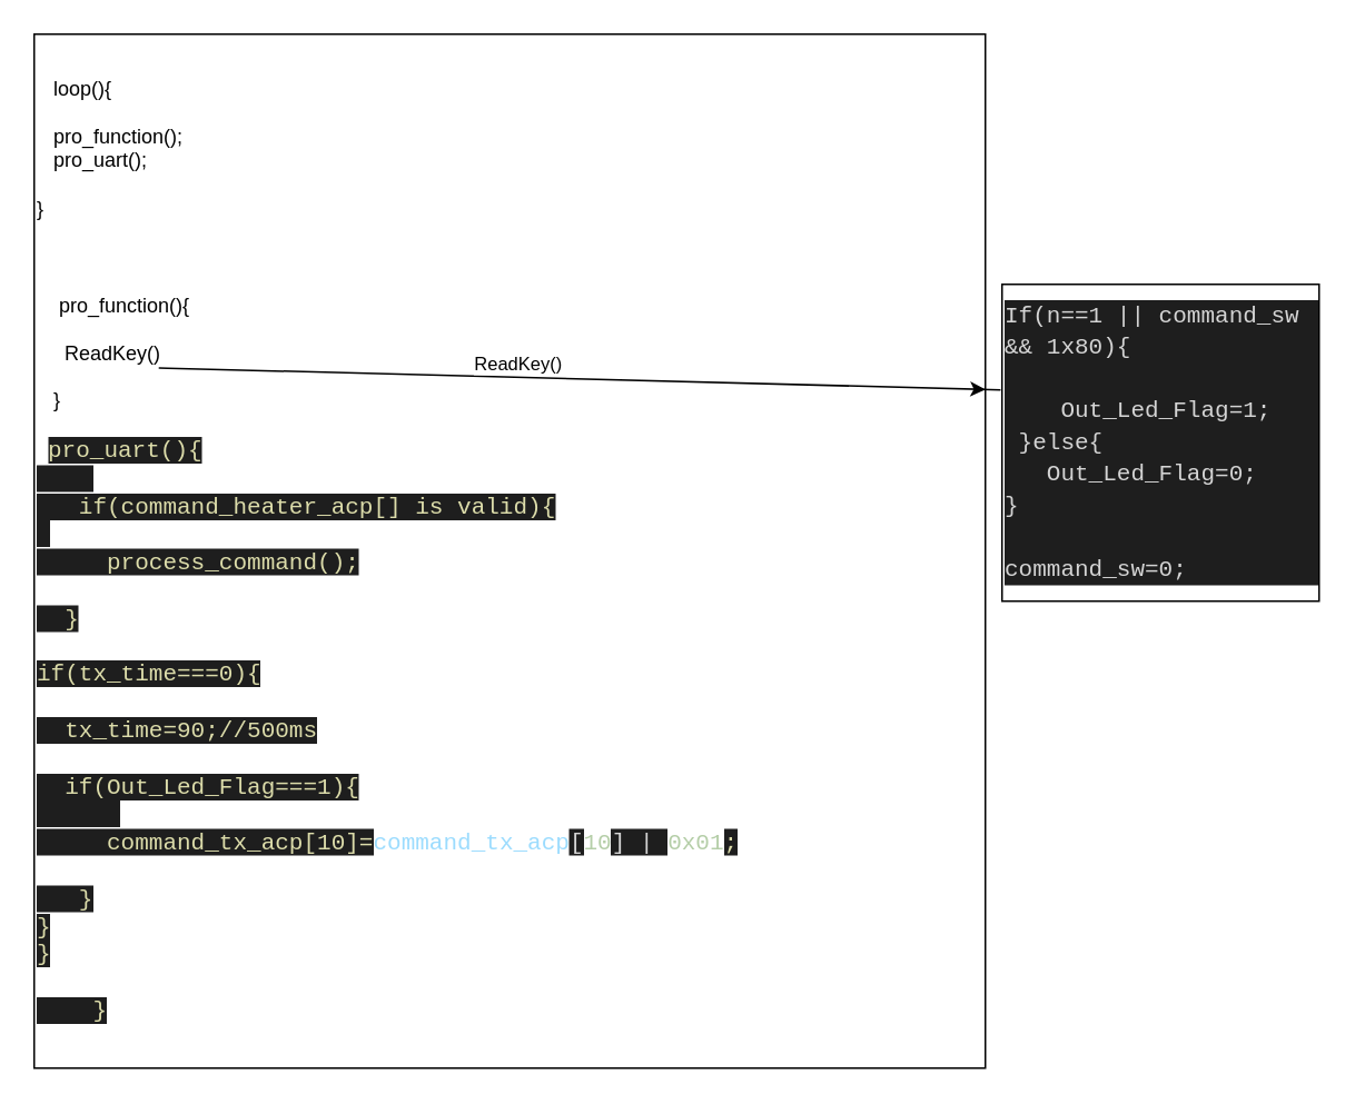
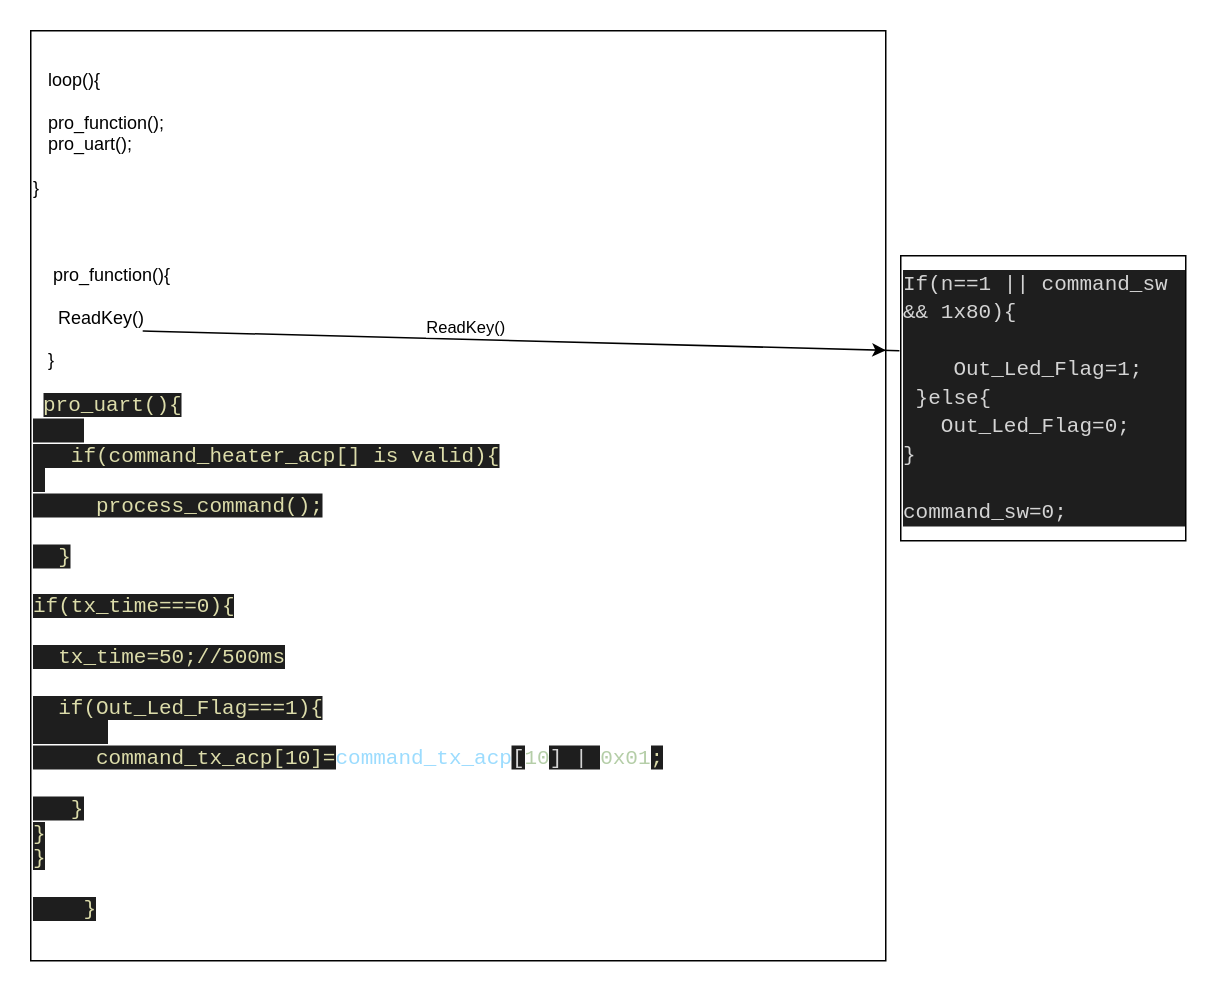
- <mxCell id="2" value="&amp;nbsp; &amp;nbsp;loop(){&lt;br&gt;&lt;br&gt;&amp;nbsp; &amp;nbsp;pro_function();&lt;br&gt;&amp;nbsp; &amp;nbsp;pro_uart();&lt;br&gt;&lt;br&gt;}&lt;br&gt;&lt;br&gt;&lt;br&gt;&lt;br&gt;&amp;nbsp; &amp;nbsp; pro_function(){&lt;br&gt;&amp;nbsp; &amp;nbsp;&amp;nbsp;&lt;br&gt;&amp;nbsp; &amp;nbsp;&amp;nbsp;&amp;nbsp;ReadKey()&lt;br&gt;&amp;nbsp;&amp;nbsp;&lt;br&gt;&amp;nbsp; &amp;nbsp;}&lt;br&gt;&lt;br&gt;&amp;nbsp;&amp;nbsp;&lt;span style=&quot;color: rgb(220 , 220 , 170) ; background-color: rgb(30 , 30 , 30) ; font-family: &amp;#34;consolas&amp;#34; , &amp;#34;courier new&amp;#34; , monospace ; font-size: 14px&quot;&gt;pro_uart(){&lt;br&gt;&amp;nbsp; &amp;nbsp;&amp;nbsp;&lt;br&gt;&amp;nbsp; &amp;nbsp;if(command_heater_acp[] is valid){&lt;/span&gt;&lt;br style=&quot;color: rgb(220 , 220 , 170) ; font-family: &amp;#34;consolas&amp;#34; , &amp;#34;courier new&amp;#34; , monospace ; font-size: 14px&quot;&gt;&lt;span style=&quot;color: rgb(220 , 220 , 170) ; font-family: &amp;#34;consolas&amp;#34; , &amp;#34;courier new&amp;#34; , monospace ; font-size: 14px ; background-color: rgb(30 , 30 , 30)&quot;&gt;&amp;nbsp; &lt;br&gt;&amp;nbsp; &amp;nbsp; &amp;nbsp;process_command();&lt;br&gt;&lt;/span&gt;&lt;span style=&quot;color: rgb(220 , 220 , 170) ; background-color: rgb(30 , 30 , 30) ; font-family: &amp;#34;consolas&amp;#34; , &amp;#34;courier new&amp;#34; , monospace ; font-size: 14px&quot;&gt;&lt;br&gt;&amp;nbsp; }&lt;br&gt;&lt;br&gt;if(tx_time===0){&lt;br&gt;&lt;br&gt;&amp;nbsp; tx_time=90;//500ms&lt;br&gt;&lt;br&gt;&amp;nbsp; if(Out_Led_Flag===1){&lt;br&gt;&amp;nbsp; &amp;nbsp; &amp;nbsp;&amp;nbsp;&lt;br&gt;&amp;nbsp; &amp;nbsp; &amp;nbsp;command_tx_acp[10]=&lt;/span&gt;&lt;span style=&quot;font-family: &amp;#34;consolas&amp;#34; , &amp;#34;courier new&amp;#34; , monospace ; font-size: 14px ; color: rgb(156 , 220 , 254)&quot;&gt;command_tx_acp&lt;/span&gt;&lt;span style=&quot;background-color: rgb(30 , 30 , 30) ; color: rgb(212 , 212 , 212) ; font-family: &amp;#34;consolas&amp;#34; , &amp;#34;courier new&amp;#34; , monospace ; font-size: 14px&quot;&gt;[&lt;/span&gt;&lt;span style=&quot;font-family: &amp;#34;consolas&amp;#34; , &amp;#34;courier new&amp;#34; , monospace ; font-size: 14px ; color: rgb(181 , 206 , 168)&quot;&gt;10&lt;/span&gt;&lt;span style=&quot;background-color: rgb(30 , 30 , 30) ; color: rgb(212 , 212 , 212) ; font-family: &amp;#34;consolas&amp;#34; , &amp;#34;courier new&amp;#34; , monospace ; font-size: 14px&quot;&gt;] | &lt;/span&gt;&lt;span style=&quot;font-family: &amp;#34;consolas&amp;#34; , &amp;#34;courier new&amp;#34; , monospace ; font-size: 14px ; color: rgb(181 , 206 , 168)&quot;&gt;0x01&lt;/span&gt;&lt;span style=&quot;background-color: rgb(30 , 30 , 30) ; color: rgb(220 , 220 , 170) ; font-family: &amp;#34;consolas&amp;#34; , &amp;#34;courier new&amp;#34; , monospace ; font-size: 14px&quot;&gt;;&lt;/span&gt;&lt;br&gt;&lt;span style=&quot;color: rgb(220 , 220 , 170) ; background-color: rgb(30 , 30 , 30) ; font-family: &amp;#34;consolas&amp;#34; , &amp;#34;courier new&amp;#34; , monospace ; font-size: 14px&quot;&gt;&lt;br&gt;&amp;nbsp; &amp;nbsp;}&lt;br&gt;}&lt;br&gt;}&lt;br&gt;&lt;br&gt;&amp;nbsp; &amp;nbsp; }&lt;/span&gt;" style="rounded=0;whiteSpace=wrap;html=1;align=left;" parent="1" vertex="1"><mxGeometry x="20" y="20" width="570" height="620" as="geometry" /></mxCell>
+ <mxCell id="2" value="&amp;nbsp; &amp;nbsp;loop(){&lt;br&gt;&lt;br&gt;&amp;nbsp; &amp;nbsp;pro_function();&lt;br&gt;&amp;nbsp; &amp;nbsp;pro_uart();&lt;br&gt;&lt;br&gt;}&lt;br&gt;&lt;br&gt;&lt;br&gt;&lt;br&gt;&amp;nbsp; &amp;nbsp; pro_function(){&lt;br&gt;&amp;nbsp; &amp;nbsp;&amp;nbsp;&lt;br&gt;&amp;nbsp; &amp;nbsp;&amp;nbsp;&amp;nbsp;ReadKey()&lt;br&gt;&amp;nbsp;&amp;nbsp;&lt;br&gt;&amp;nbsp; &amp;nbsp;}&lt;br&gt;&lt;br&gt;&amp;nbsp;&amp;nbsp;&lt;span style=&quot;color: rgb(220 , 220 , 170) ; background-color: rgb(30 , 30 , 30) ; font-family: &amp;#34;consolas&amp;#34; , &amp;#34;courier new&amp;#34; , monospace ; font-size: 14px&quot;&gt;pro_uart(){&lt;br&gt;&amp;nbsp; &amp;nbsp;&amp;nbsp;&lt;br&gt;&amp;nbsp; &amp;nbsp;if(command_heater_acp[] is valid){&lt;/span&gt;&lt;br style=&quot;color: rgb(220 , 220 , 170) ; font-family: &amp;#34;consolas&amp;#34; , &amp;#34;courier new&amp;#34; , monospace ; font-size: 14px&quot;&gt;&lt;span style=&quot;color: rgb(220 , 220 , 170) ; font-family: &amp;#34;consolas&amp;#34; , &amp;#34;courier new&amp;#34; , monospace ; font-size: 14px ; background-color: rgb(30 , 30 , 30)&quot;&gt;&amp;nbsp; &lt;br&gt;&amp;nbsp; &amp;nbsp; &amp;nbsp;process_command();&lt;br&gt;&lt;/span&gt;&lt;span style=&quot;color: rgb(220 , 220 , 170) ; background-color: rgb(30 , 30 , 30) ; font-family: &amp;#34;consolas&amp;#34; , &amp;#34;courier new&amp;#34; , monospace ; font-size: 14px&quot;&gt;&lt;br&gt;&amp;nbsp; }&lt;br&gt;&lt;br&gt;if(tx_time===0){&lt;br&gt;&lt;br&gt;&amp;nbsp; tx_time=50;//500ms&lt;br&gt;&lt;br&gt;&amp;nbsp; if(Out_Led_Flag===1){&lt;br&gt;&amp;nbsp; &amp;nbsp; &amp;nbsp;&amp;nbsp;&lt;br&gt;&amp;nbsp; &amp;nbsp; &amp;nbsp;command_tx_acp[10]=&lt;/span&gt;&lt;span style=&quot;font-family: &amp;#34;consolas&amp;#34; , &amp;#34;courier new&amp;#34; , monospace ; font-size: 14px ; color: rgb(156 , 220 , 254)&quot;&gt;command_tx_acp&lt;/span&gt;&lt;span style=&quot;background-color: rgb(30 , 30 , 30) ; color: rgb(212 , 212 , 212) ; font-family: &amp;#34;consolas&amp;#34; , &amp;#34;courier new&amp;#34; , monospace ; font-size: 14px&quot;&gt;[&lt;/span&gt;&lt;span style=&quot;font-family: &amp;#34;consolas&amp;#34; , &amp;#34;courier new&amp;#34; , monospace ; font-size: 14px ; color: rgb(181 , 206 , 168)&quot;&gt;10&lt;/span&gt;&lt;span style=&quot;background-color: rgb(30 , 30 , 30) ; color: rgb(212 , 212 , 212) ; font-family: &amp;#34;consolas&amp;#34; , &amp;#34;courier new&amp;#34; , monospace ; font-size: 14px&quot;&gt;] | &lt;/span&gt;&lt;span style=&quot;font-family: &amp;#34;consolas&amp;#34; , &amp;#34;courier new&amp;#34; , monospace ; font-size: 14px ; color: rgb(181 , 206 , 168)&quot;&gt;0x01&lt;/span&gt;&lt;span style=&quot;background-color: rgb(30 , 30 , 30) ; color: rgb(220 , 220 , 170) ; font-family: &amp;#34;consolas&amp;#34; , &amp;#34;courier new&amp;#34; , monospace ; font-size: 14px&quot;&gt;;&lt;/span&gt;&lt;br&gt;&lt;span style=&quot;color: rgb(220 , 220 , 170) ; background-color: rgb(30 , 30 , 30) ; font-family: &amp;#34;consolas&amp;#34; , &amp;#34;courier new&amp;#34; , monospace ; font-size: 14px&quot;&gt;&lt;br&gt;&amp;nbsp; &amp;nbsp;}&lt;br&gt;}&lt;br&gt;}&lt;br&gt;&lt;br&gt;&amp;nbsp; &amp;nbsp; }&lt;/span&gt;" style="rounded=0;whiteSpace=wrap;html=1;align=left;" parent="1" vertex="1"><mxGeometry x="20" y="20" width="570" height="620" as="geometry" /></mxCell>
